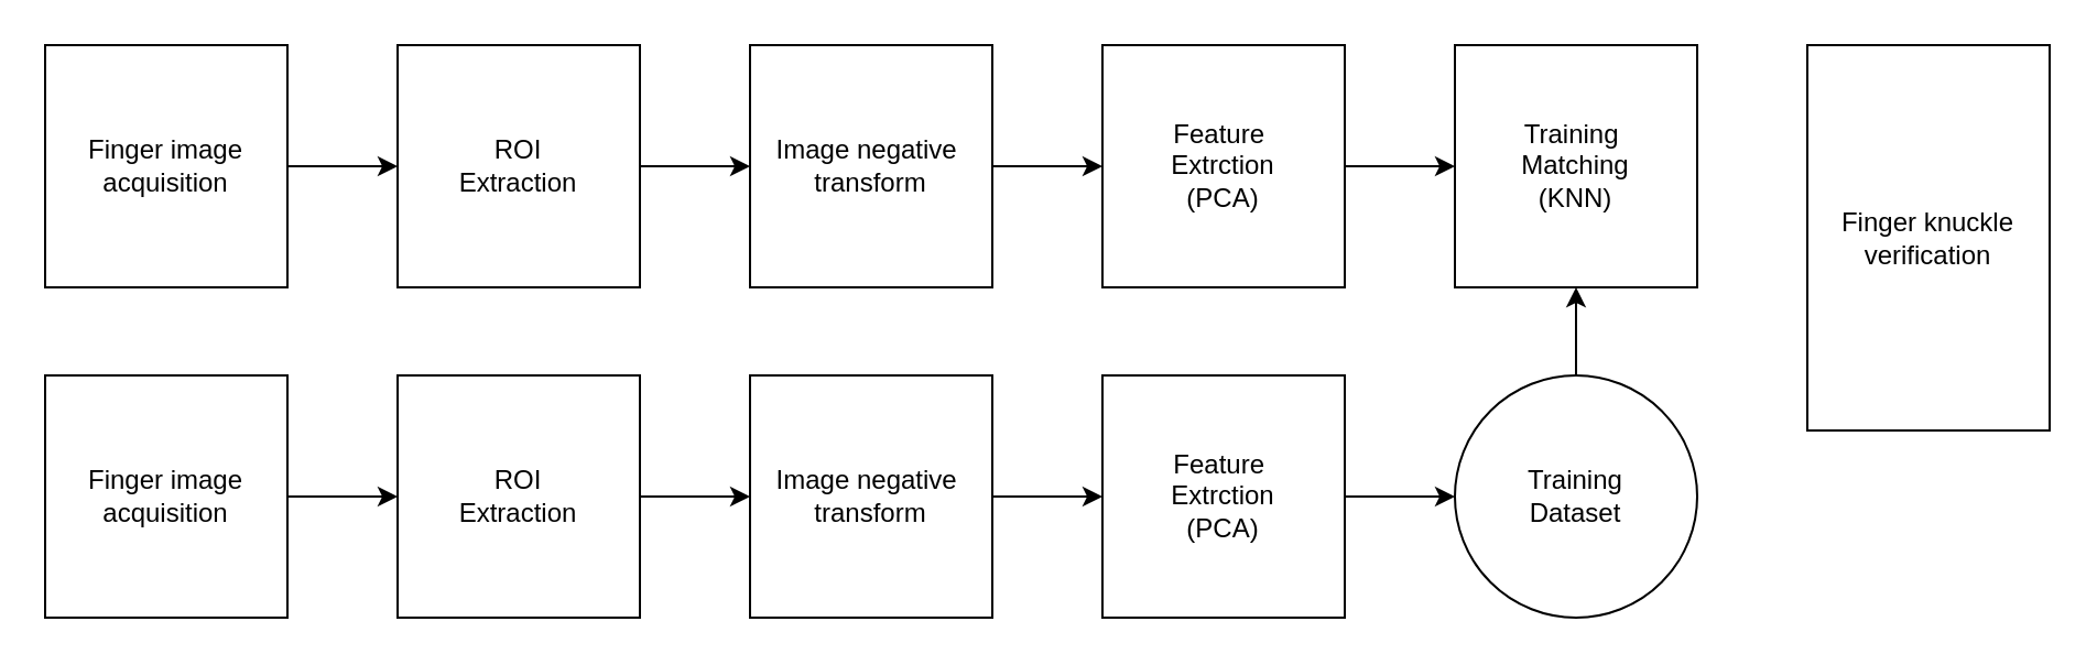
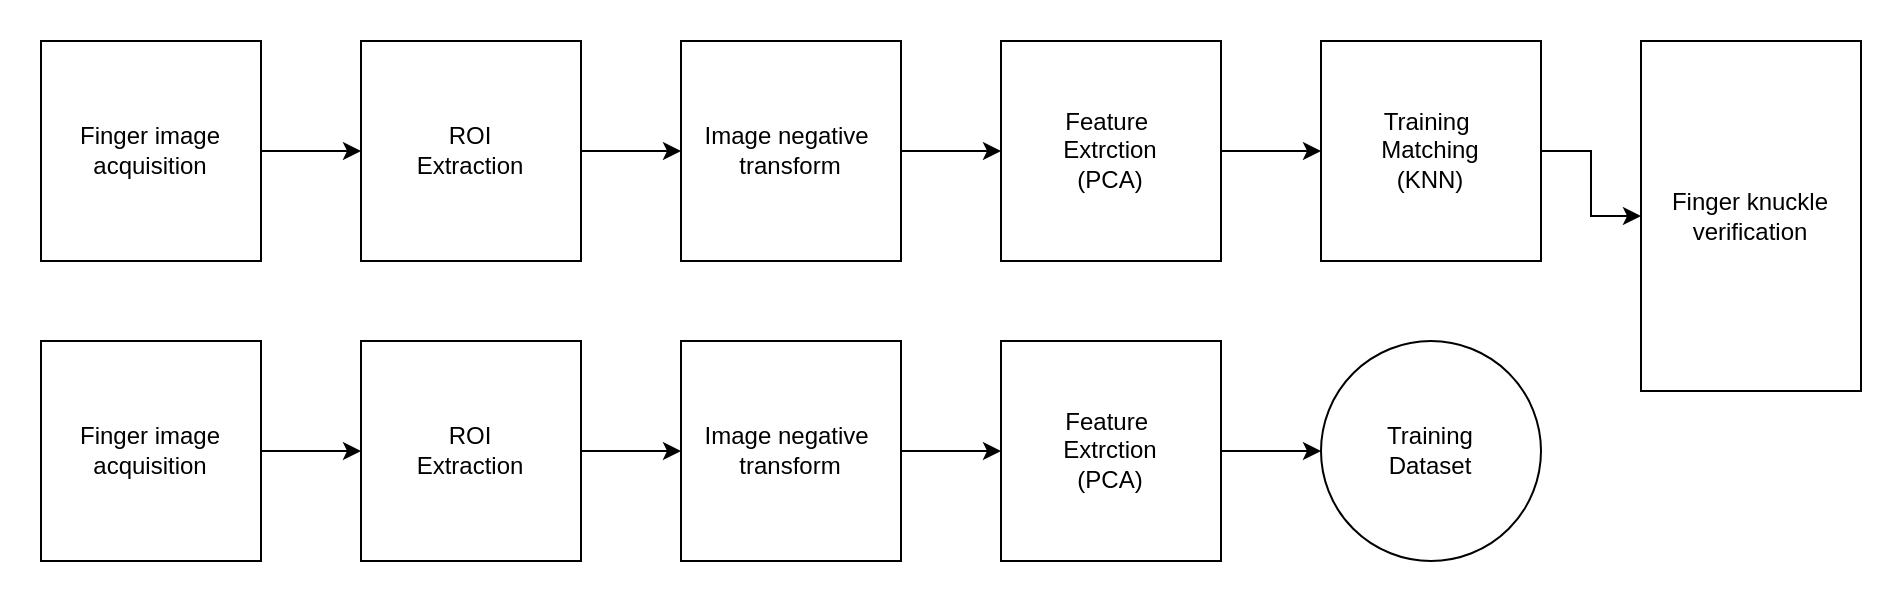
+ <mxCell id="10" value="" style="edgeStyle=orthogonalEdgeStyle;rounded=0;orthogonalLoop=1;jettySize=auto;html=1;" edge="1" parent="1" source="11" target="22"><mxGeometry relative="1" as="geometry" /></mxCell>
- <mxCell id="20" value="" style="edgeStyle=orthogonalEdgeStyle;rounded=0;orthogonalLoop=1;jettySize=auto;html=1;" edge="1" parent="1" source="21" target="11"><mxGeometry relative="1" as="geometry" /></mxCell>
